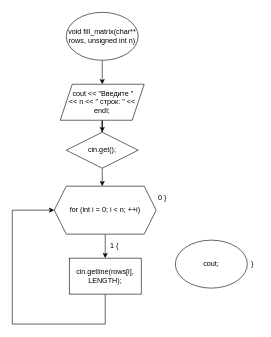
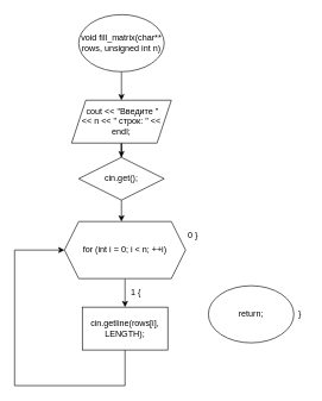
- <mxCell id="13" value="cout;" style="ellipse;whiteSpace=wrap;html=1;" parent="1" vertex="1"><mxGeometry x="292" y="400" width="120" height="80" as="geometry" /></mxCell>
+ <mxCell id="13" value="return;" style="ellipse;whiteSpace=wrap;html=1;" parent="1" vertex="1"><mxGeometry x="292" y="400" width="120" height="80" as="geometry" /></mxCell>
